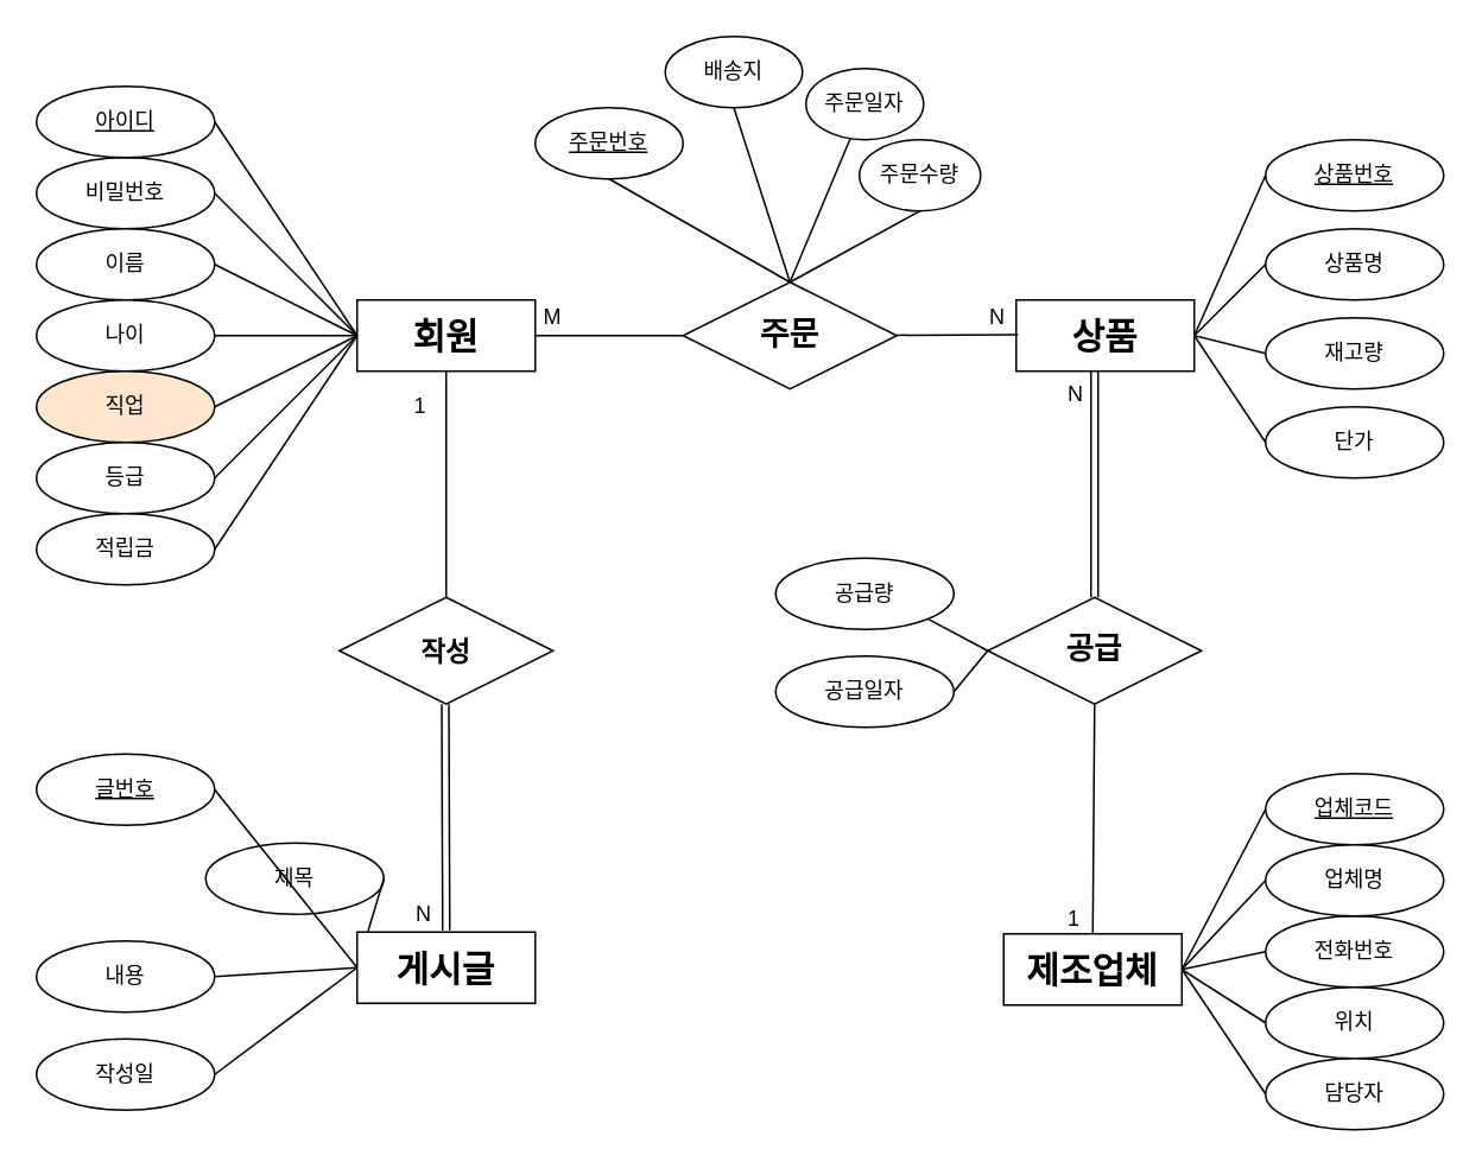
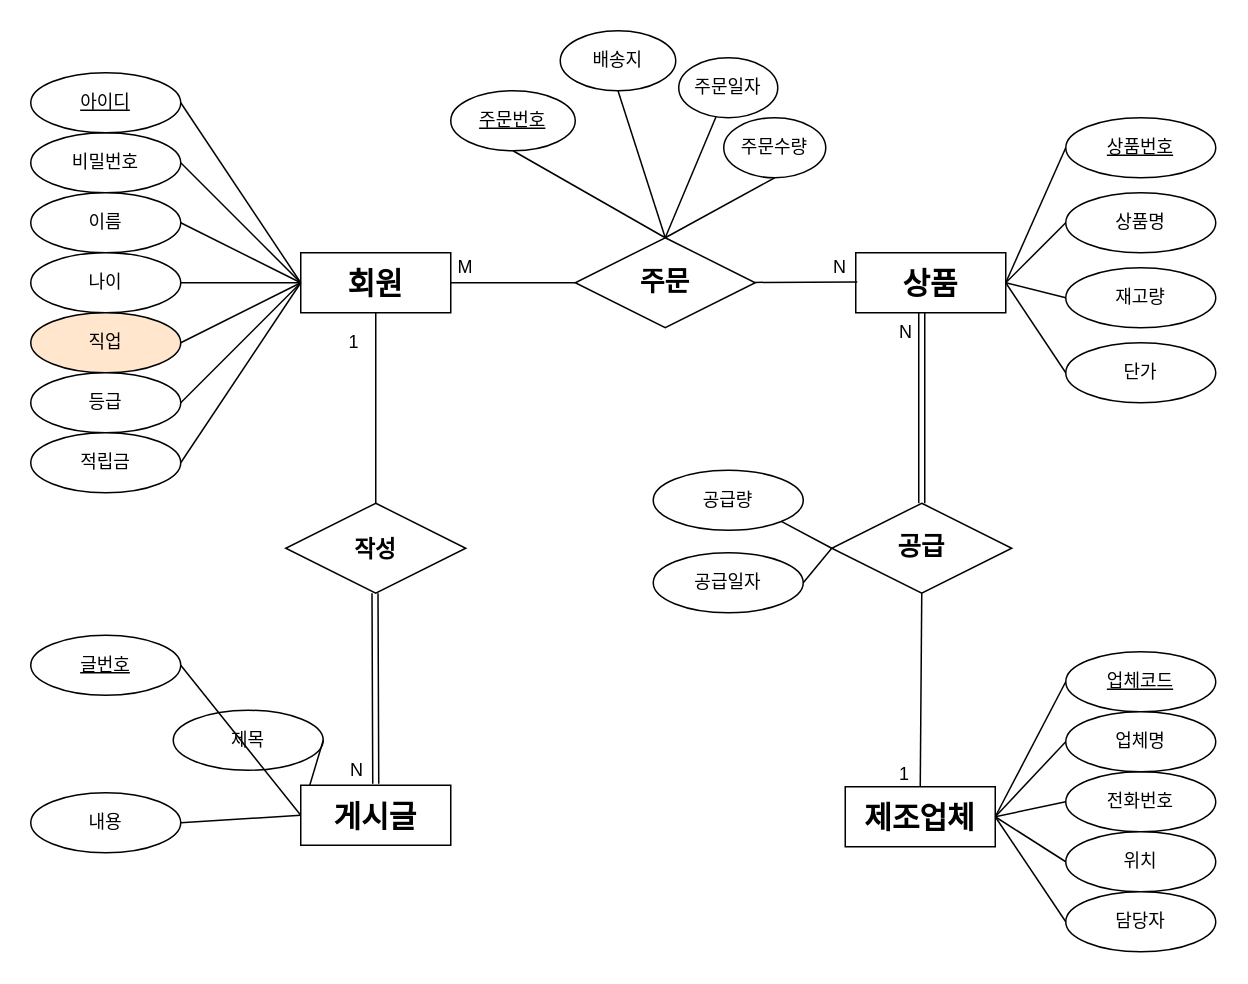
- <mxCell id="41" value="" style="endArrow=none;html=1;rounded=0;exitX=1;exitY=0.5;exitDx=0;exitDy=0;entryX=0;entryY=0.5;entryDx=0;entryDy=0;" edge="1" source="38" target="43" parent="1"><mxGeometry relative="1" as="geometry"><mxPoint x="150" y="603" as="sourcePoint" /><mxPoint x="210" y="713" as="targetPoint" /></mxGeometry></mxCell>
- <mxCell id="38" value="작성일" style="ellipse;whiteSpace=wrap;html=1;align=center;direction=east;" vertex="1" parent="1"><mxGeometry x="20" y="583" width="100" height="40" as="geometry" /></mxCell>
